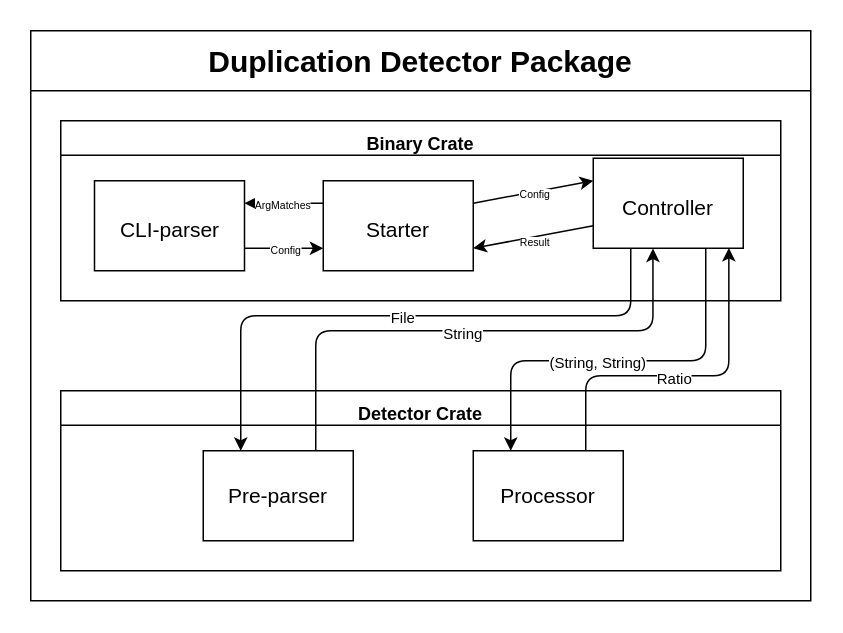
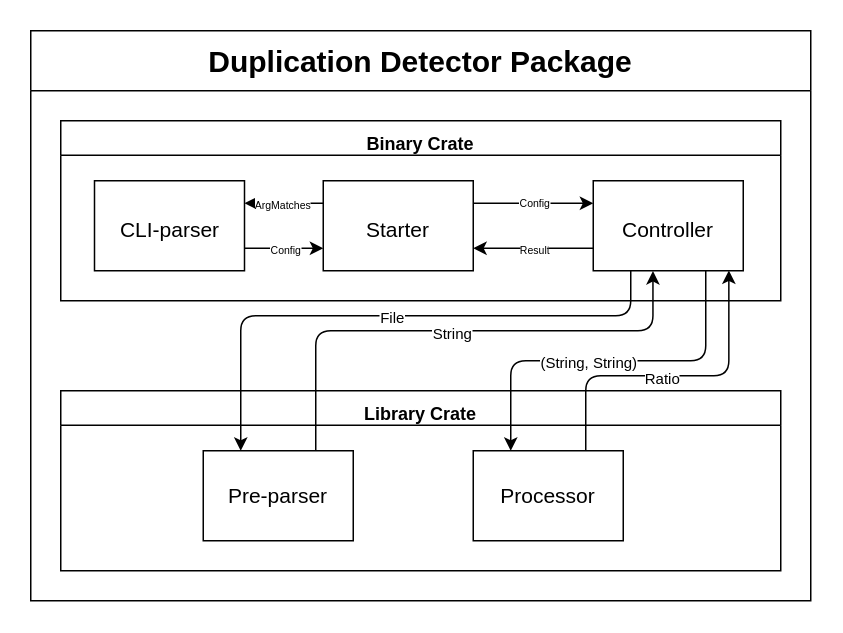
- <mxCell id="6" value="&lt;font style=&quot;font-size: 14px;&quot;&gt;Controller&lt;/font&gt;" style="rounded=0;whiteSpace=wrap;html=1;fontSize=20;" vertex="1" parent="3"><mxGeometry x="355" y="25" width="100" height="60" as="geometry" /></mxCell>
+ <mxCell id="6" value="&lt;font style=&quot;font-size: 14px;&quot;&gt;Controller&lt;/font&gt;" style="rounded=0;whiteSpace=wrap;html=1;fontSize=20;" vertex="1" parent="3"><mxGeometry x="355" y="40" width="100" height="60" as="geometry" /></mxCell>
- <mxCell id="15" value="&lt;span style=&quot;font-size: 12px;&quot;&gt;Detector Crate&lt;/span&gt;" style="swimlane;whiteSpace=wrap;html=1;fontFamily=Helvetica;fontSize=20;" vertex="1" parent="2"><mxGeometry x="20" y="240" width="480" height="120" as="geometry" /></mxCell>
+ <mxCell id="15" value="&lt;span style=&quot;font-size: 12px;&quot;&gt;Library Crate&lt;/span&gt;" style="swimlane;whiteSpace=wrap;html=1;fontFamily=Helvetica;fontSize=20;" vertex="1" parent="2"><mxGeometry x="20" y="240" width="480" height="120" as="geometry" /></mxCell>
